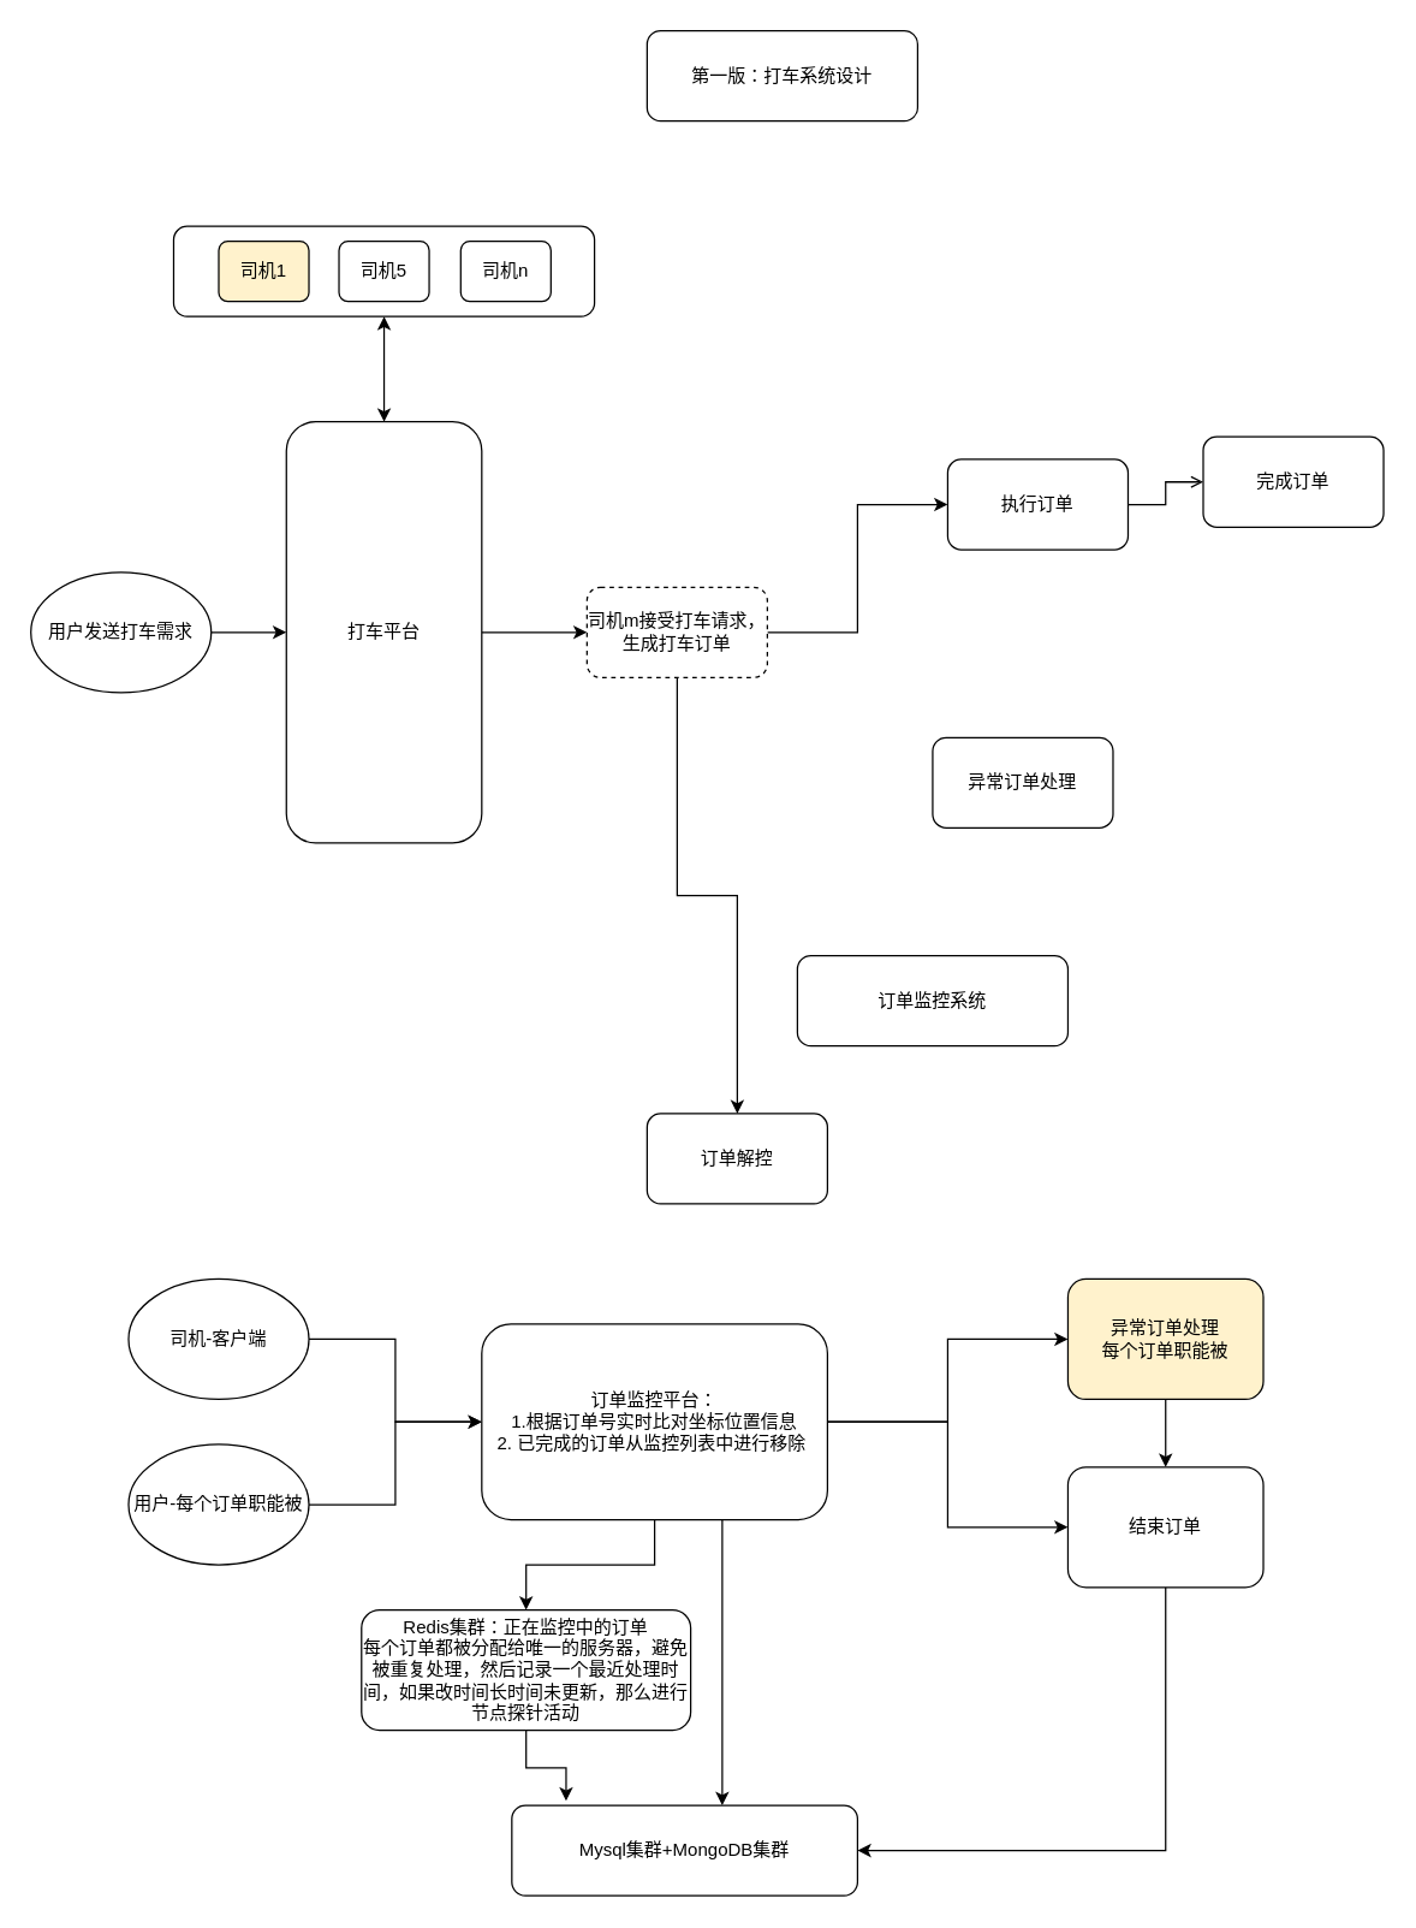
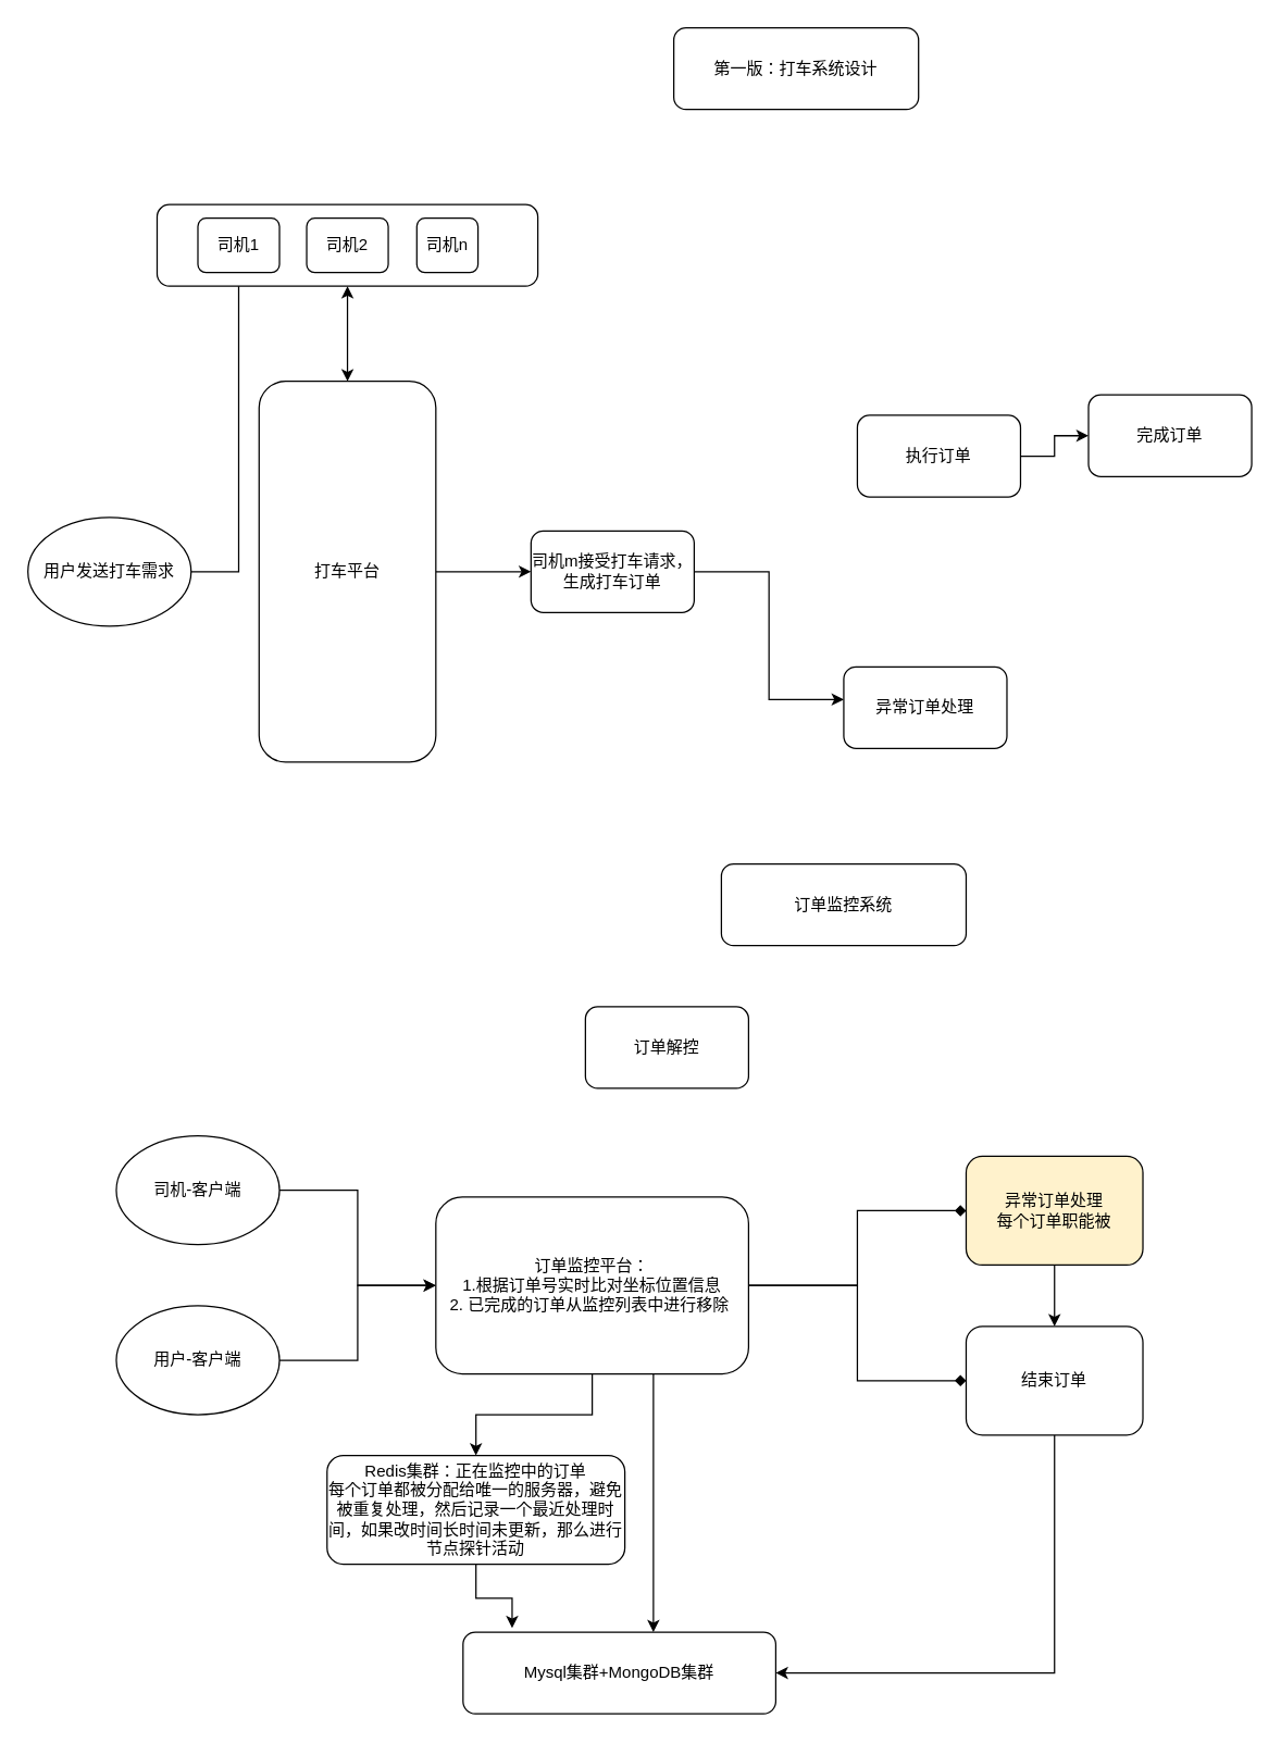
- <mxCell id="2" value="第一版：打车系统设计" style="rounded=1;whiteSpace=wrap;html=1;" vertex="1" parent="1"><mxGeometry x="430" y="20" width="180" height="60" as="geometry" /></mxCell>
+ <mxCell id="2" value="第一版：打车系统设计" style="rounded=1;whiteSpace=wrap;html=1;" vertex="1" parent="1"><mxGeometry x="495" y="20" width="180" height="60" as="geometry" /></mxCell>
- <mxCell id="8" value="司机1" style="rounded=1;whiteSpace=wrap;html=1;fillColor=#fff2cc;" vertex="1" parent="1"><mxGeometry x="145" y="160" width="60" height="40" as="geometry" /></mxCell>
+ <mxCell id="8" value="司机1" style="rounded=1;whiteSpace=wrap;html=1;" vertex="1" parent="1"><mxGeometry x="145" y="160" width="60" height="40" as="geometry" /></mxCell>
- <mxCell id="9" value="司机5" style="rounded=1;whiteSpace=wrap;html=1;" vertex="1" parent="1"><mxGeometry x="225" y="160" width="60" height="40" as="geometry" /></mxCell>
+ <mxCell id="9" value="司机2" style="rounded=1;whiteSpace=wrap;html=1;" vertex="1" parent="1"><mxGeometry x="225" y="160" width="60" height="40" as="geometry" /></mxCell>
- <mxCell id="10" value="司机n" style="rounded=1;whiteSpace=wrap;html=1;" vertex="1" parent="1"><mxGeometry x="306" y="160" width="60" height="40" as="geometry" /></mxCell>
+ <mxCell id="10" value="司机n" style="rounded=1;whiteSpace=wrap;html=1;" vertex="1" parent="1"><mxGeometry x="306" y="160" width="45" height="40" as="geometry" /></mxCell>
- <mxCell id="15" value="" style="edgeStyle=orthogonalEdgeStyle;rounded=0;orthogonalLoop=1;jettySize=auto;html=1;endArrow=open;" edge="1" parent="1" source="16" target="17"><mxGeometry relative="1" as="geometry" /></mxCell>
+ <mxCell id="15" value="" style="edgeStyle=orthogonalEdgeStyle;rounded=0;orthogonalLoop=1;jettySize=auto;html=1;" edge="1" parent="1" source="16" target="17"><mxGeometry relative="1" as="geometry" /></mxCell>
- <mxCell id="12" value="" style="edgeStyle=orthogonalEdgeStyle;rounded=0;orthogonalLoop=1;jettySize=auto;html=1;entryX=0;entryY=0.5;entryDx=0;entryDy=0;" edge="1" parent="1" source="14" target="16"><mxGeometry relative="1" as="geometry" /></mxCell>
- <mxCell id="3" value="" style="edgeStyle=orthogonalEdgeStyle;rounded=0;orthogonalLoop=1;jettySize=auto;html=1;" edge="1" parent="1" source="4" target="6"><mxGeometry relative="1" as="geometry" /></mxCell>
+ <mxCell id="3" value="" style="edgeStyle=orthogonalEdgeStyle;rounded=0;orthogonalLoop=1;jettySize=auto;html=1;" edge="1" parent="1" source="4" target="8"><mxGeometry relative="1" as="geometry" /></mxCell>
- <mxCell id="14" value="司机m接受打车请求，生成打车订单" style="rounded=1;whiteSpace=wrap;html=1;dashed=1;" vertex="1" parent="1"><mxGeometry x="390" y="390" width="120" height="60" as="geometry" /></mxCell>
+ <mxCell id="14" value="司机m接受打车请求，生成打车订单" style="rounded=1;whiteSpace=wrap;html=1;" vertex="1" parent="1"><mxGeometry x="390" y="390" width="120" height="60" as="geometry" /></mxCell>
- <mxCell id="13" style="edgeStyle=orthogonalEdgeStyle;rounded=0;orthogonalLoop=1;jettySize=auto;html=1;" edge="1" parent="1" source="14" target="36"><mxGeometry relative="1" as="geometry" /></mxCell>
+ <mxCell id="13" style="edgeStyle=orthogonalEdgeStyle;rounded=0;orthogonalLoop=1;jettySize=auto;html=1;entryX=0;entryY=0.4;entryDx=0;entryDy=0;entryPerimeter=0;" edge="1" parent="1" source="14" target="18"><mxGeometry relative="1" as="geometry" /></mxCell>
- <mxCell id="21" value="司机-客户端" style="ellipse;whiteSpace=wrap;html=1;" vertex="1" parent="1"><mxGeometry x="85" y="850" width="120" height="80" as="geometry" /></mxCell>
+ <mxCell id="21" value="司机-客户端" style="ellipse;whiteSpace=wrap;html=1;" vertex="1" parent="1"><mxGeometry x="85" y="835" width="120" height="80" as="geometry" /></mxCell>
- <mxCell id="26" style="edgeStyle=orthogonalEdgeStyle;rounded=0;orthogonalLoop=1;jettySize=auto;html=1;" edge="1" parent="1" source="28" target="33"><mxGeometry relative="1" as="geometry" /></mxCell>
+ <mxCell id="26" style="edgeStyle=orthogonalEdgeStyle;rounded=0;orthogonalLoop=1;jettySize=auto;html=1;endArrow=diamond;" edge="1" parent="1" source="28" target="33"><mxGeometry relative="1" as="geometry" /></mxCell>
- <mxCell id="23" value="用户-每个订单职能被" style="ellipse;whiteSpace=wrap;html=1;" vertex="1" parent="1"><mxGeometry x="85" y="960" width="120" height="80" as="geometry" /></mxCell>
+ <mxCell id="23" value="用户-客户端" style="ellipse;whiteSpace=wrap;html=1;" vertex="1" parent="1"><mxGeometry x="85" y="960" width="120" height="80" as="geometry" /></mxCell>
- <mxCell id="27" style="edgeStyle=orthogonalEdgeStyle;rounded=0;orthogonalLoop=1;jettySize=auto;html=1;" edge="1" parent="1" source="28" target="35"><mxGeometry relative="1" as="geometry" /></mxCell>
+ <mxCell id="27" style="edgeStyle=orthogonalEdgeStyle;rounded=0;orthogonalLoop=1;jettySize=auto;html=1;endArrow=diamond;" edge="1" parent="1" source="28" target="35"><mxGeometry relative="1" as="geometry" /></mxCell>
